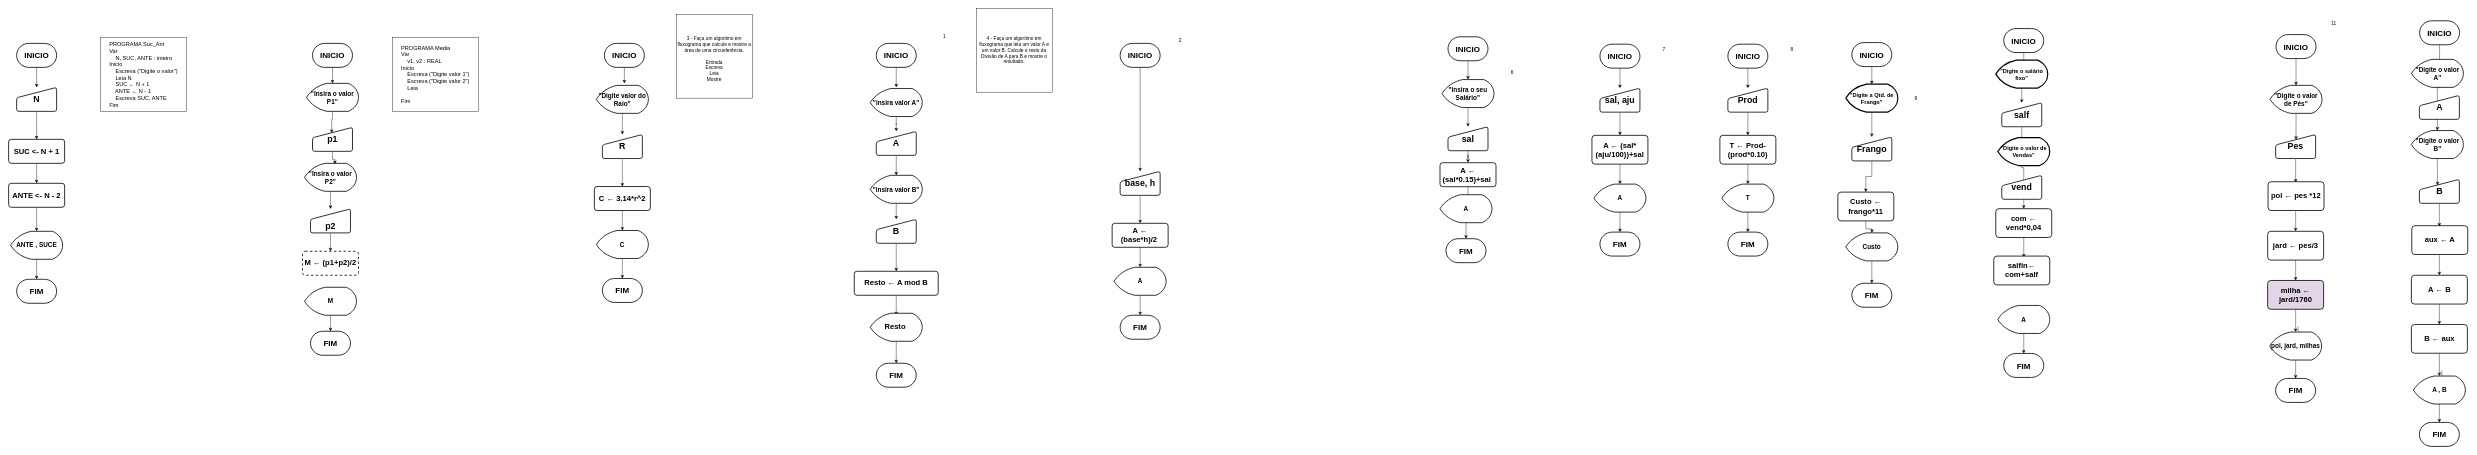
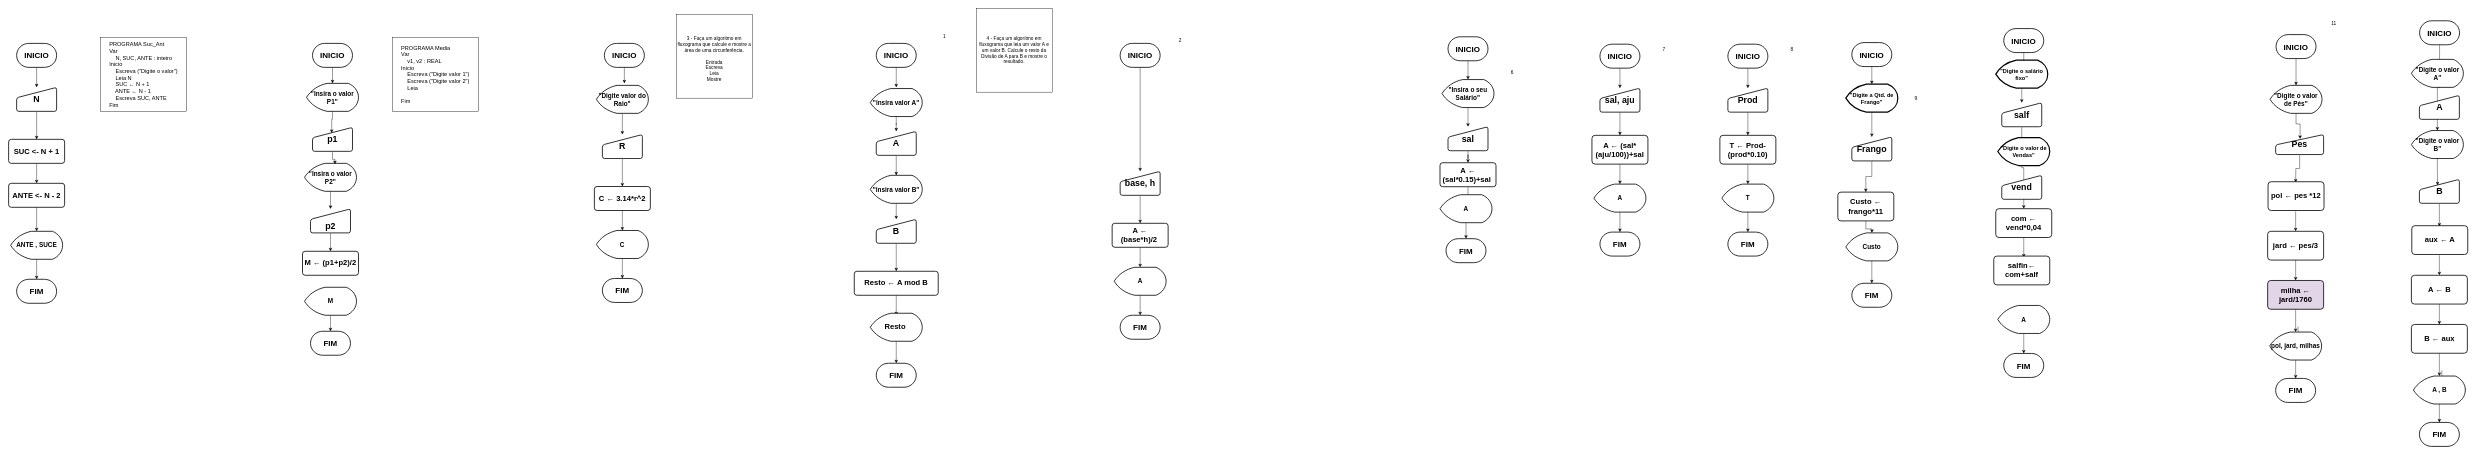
- <mxCell id="95" value="Pes" style="html=1;strokeWidth=2;shape=manualInput;whiteSpace=wrap;rounded=1;size=26;arcSize=11;fontSize=22;fontStyle=1" parent="1" vertex="1"><mxGeometry x="5690" y="336" width="100" height="60" as="geometry" /></mxCell>
+ <mxCell id="95" value="Pes" style="html=1;strokeWidth=2;shape=manualInput;whiteSpace=wrap;rounded=1;size=26;arcSize=11;fontSize=22;fontStyle=1" parent="1" vertex="1"><mxGeometry x="5690" y="336" width="120" height="50" as="geometry" /></mxCell>
- <mxCell id="18" value="M ← (p1+p2)/2" style="rounded=1;whiteSpace=wrap;html=1;fontSize=19;strokeWidth=2;arcSize=11;fontStyle=1;dashed=1;" parent="1" vertex="1"><mxGeometry x="755" y="628" width="140" height="60" as="geometry" /></mxCell>
+ <mxCell id="18" value="M ← (p1+p2)/2" style="rounded=1;whiteSpace=wrap;html=1;fontSize=19;strokeWidth=2;arcSize=11;fontStyle=1;" parent="1" vertex="1"><mxGeometry x="755" y="628" width="140" height="60" as="geometry" /></mxCell>
